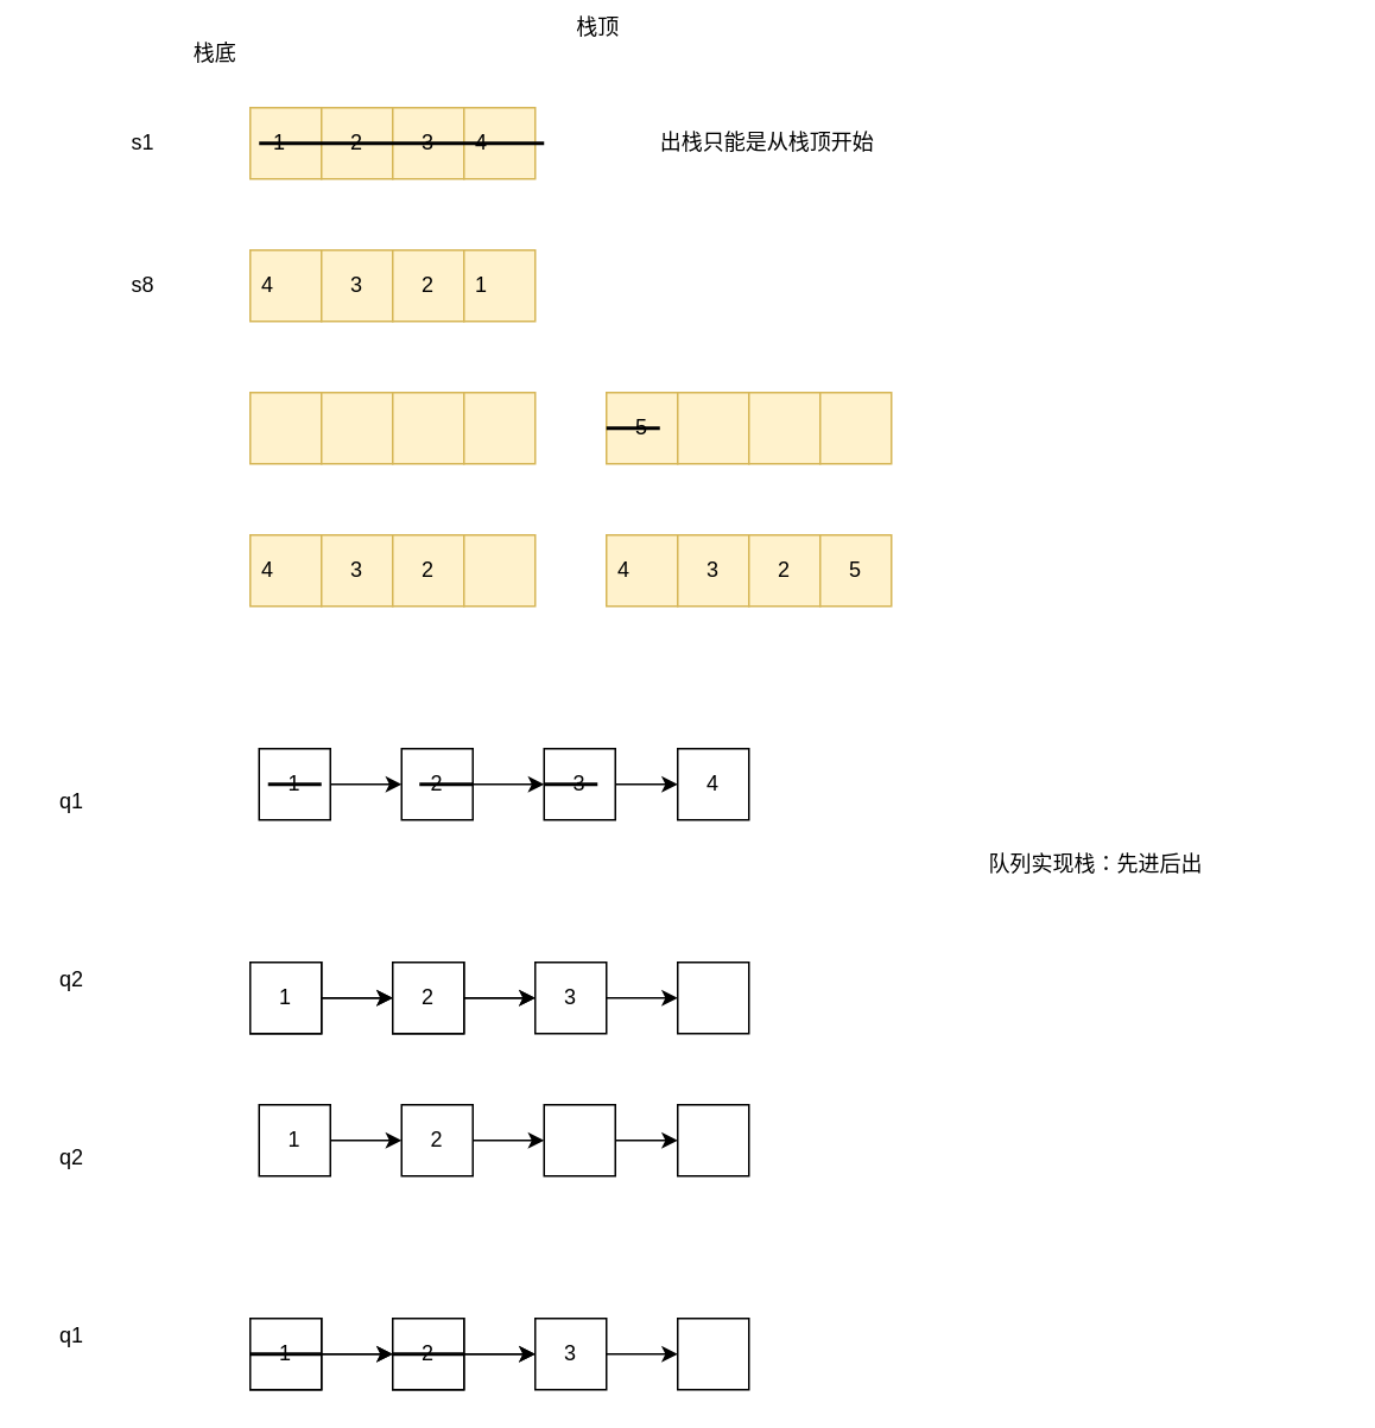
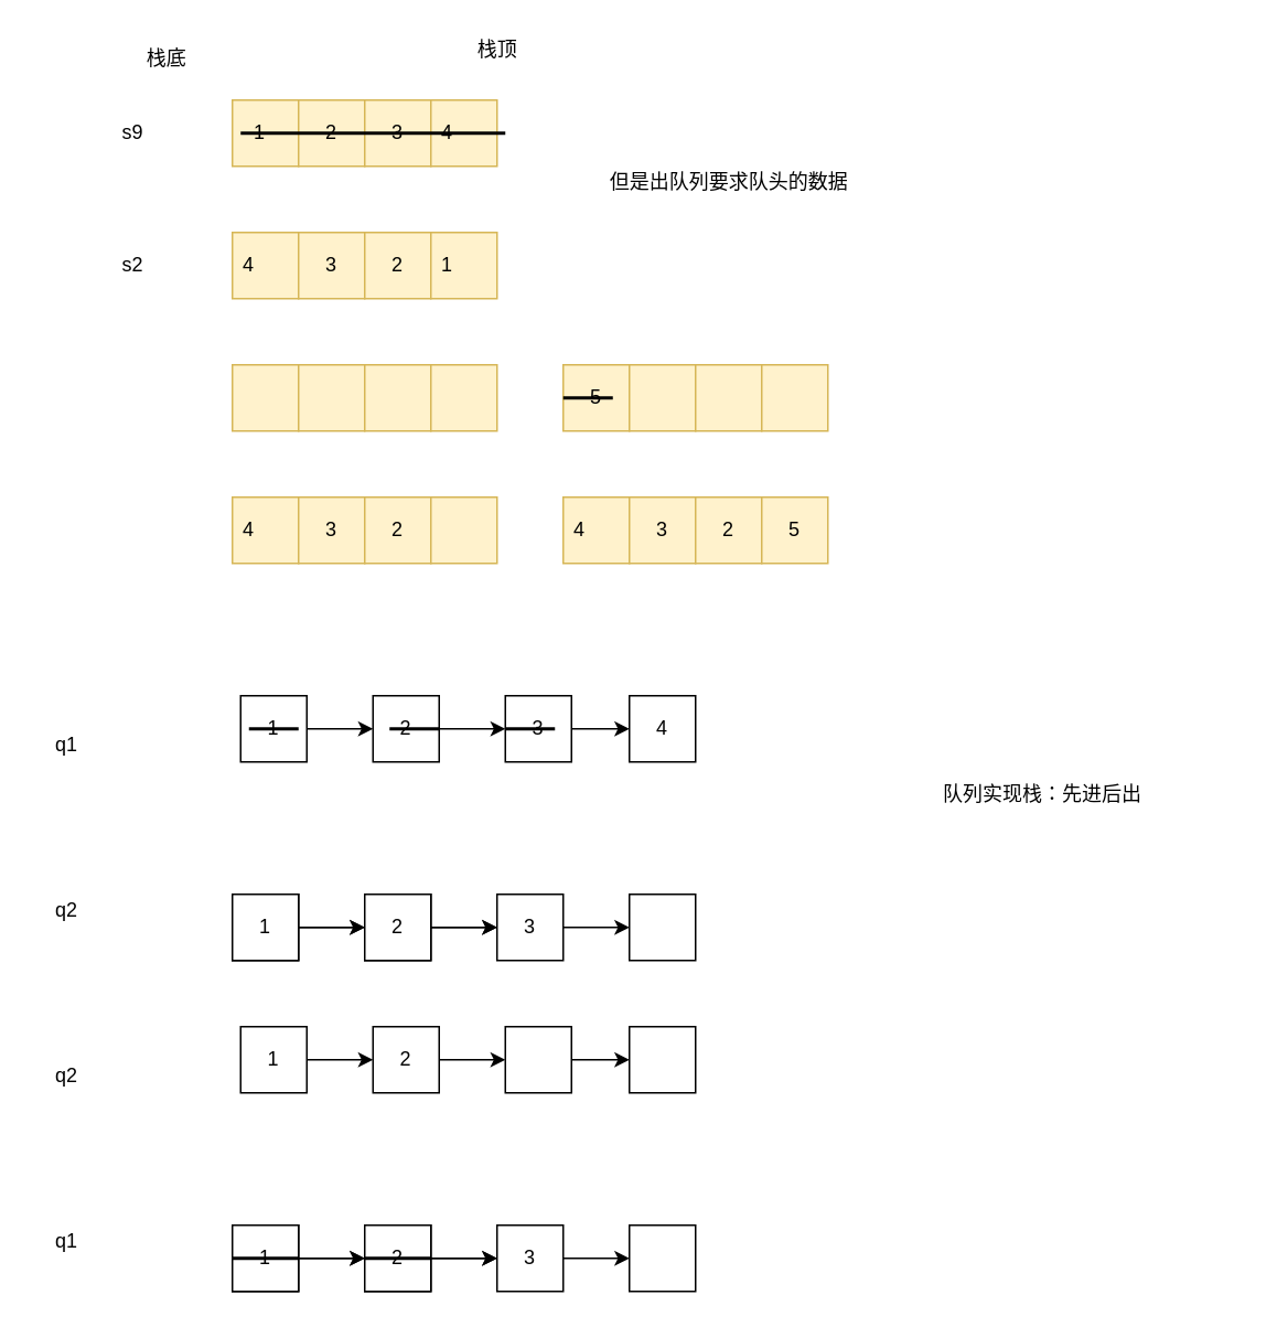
- <mxCell id="13" value="栈顶" style="text;html=1;align=center;verticalAlign=middle;resizable=0;points=[];autosize=1;" vertex="1" parent="1"><mxGeometry x="315" y="5" width="40" height="20" as="geometry" /></mxCell>
+ <mxCell id="13" value="栈顶" style="text;html=1;align=center;verticalAlign=middle;resizable=0;points=[];autosize=1;" vertex="1" parent="1"><mxGeometry x="280" y="20" width="40" height="20" as="geometry" /></mxCell>
- <mxCell id="12" value="栈底" style="text;html=1;align=center;verticalAlign=middle;resizable=0;points=[];autosize=1;" vertex="1" parent="1"><mxGeometry x="100" y="20" width="40" height="20" as="geometry" /></mxCell>
+ <mxCell id="12" value="栈底" style="text;html=1;align=center;verticalAlign=middle;resizable=0;points=[];autosize=1;" vertex="1" parent="1"><mxGeometry x="80" y="25" width="40" height="20" as="geometry" /></mxCell>
- <mxCell id="22" value="s1" style="text;html=1;strokeColor=none;fillColor=none;align=center;verticalAlign=middle;whiteSpace=wrap;rounded=0;" vertex="1" parent="1"><mxGeometry x="60" y="70" width="40" height="20" as="geometry" /></mxCell>
+ <mxCell id="22" value="s9" style="text;html=1;strokeColor=none;fillColor=none;align=center;verticalAlign=middle;whiteSpace=wrap;rounded=0;" vertex="1" parent="1"><mxGeometry x="60" y="70" width="40" height="20" as="geometry" /></mxCell>
- <mxCell id="10" value="出栈只能是从栈顶开始" style="text;html=1;align=center;verticalAlign=middle;resizable=0;points=[];autosize=1;" vertex="1" parent="1"><mxGeometry x="360" y="70" width="140" height="20" as="geometry" /></mxCell>
+ <mxCell id="11" value="但是出队列要求队头的数据" style="text;html=1;align=center;verticalAlign=middle;resizable=0;points=[];autosize=1;" vertex="1" parent="1"><mxGeometry x="360" y="100" width="160" height="20" as="geometry" /></mxCell>
- <mxCell id="23" value="s8" style="text;html=1;strokeColor=none;fillColor=none;align=center;verticalAlign=middle;whiteSpace=wrap;rounded=0;" vertex="1" parent="1"><mxGeometry x="60" y="150" width="40" height="20" as="geometry" /></mxCell>
+ <mxCell id="23" value="s2" style="text;html=1;strokeColor=none;fillColor=none;align=center;verticalAlign=middle;whiteSpace=wrap;rounded=0;" vertex="1" parent="1"><mxGeometry x="60" y="150" width="40" height="20" as="geometry" /></mxCell>
- <mxCell id="55" value="队列实现栈：先进后出" style="text;html=1;strokeColor=none;fillColor=none;align=center;verticalAlign=middle;whiteSpace=wrap;rounded=0;" vertex="1" parent="1"><mxGeometry x="480" y="475" width="270" height="20" as="geometry" /></mxCell>
+ <mxCell id="55" value="队列实现栈：先进后出" style="text;html=1;strokeColor=none;fillColor=none;align=center;verticalAlign=middle;whiteSpace=wrap;rounded=0;" vertex="1" parent="1"><mxGeometry x="495" y="470" width="270" height="20" as="geometry" /></mxCell>
